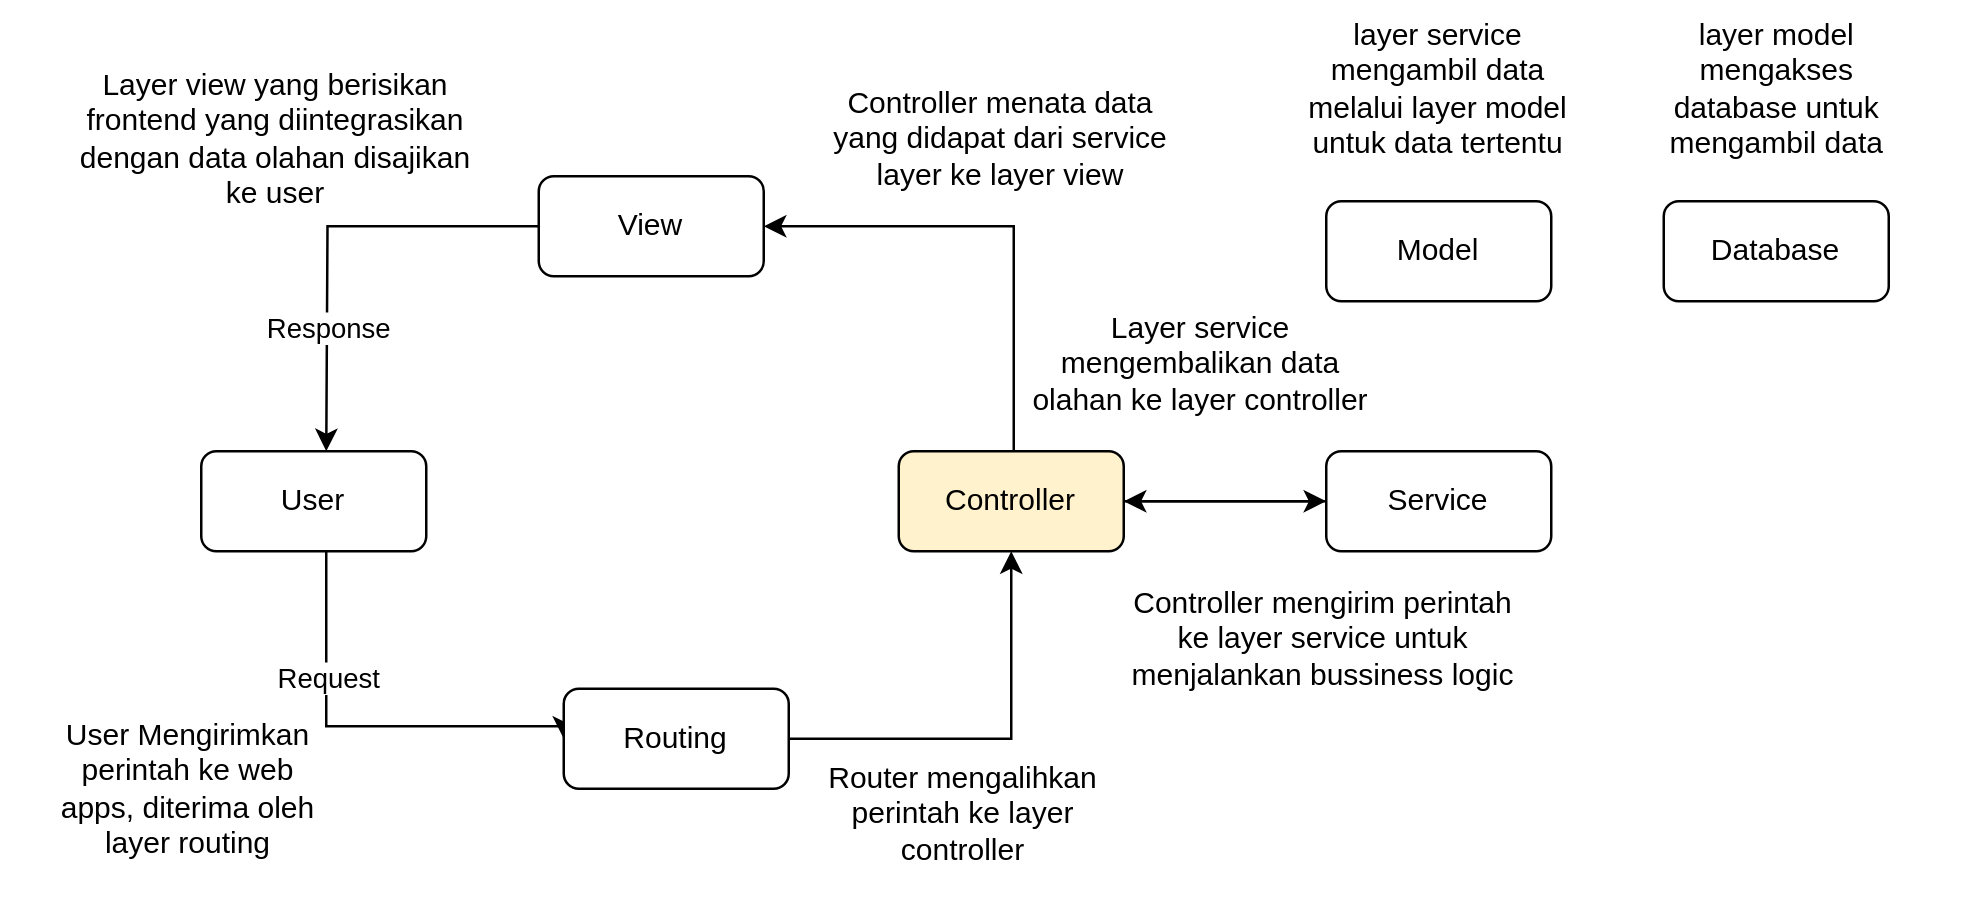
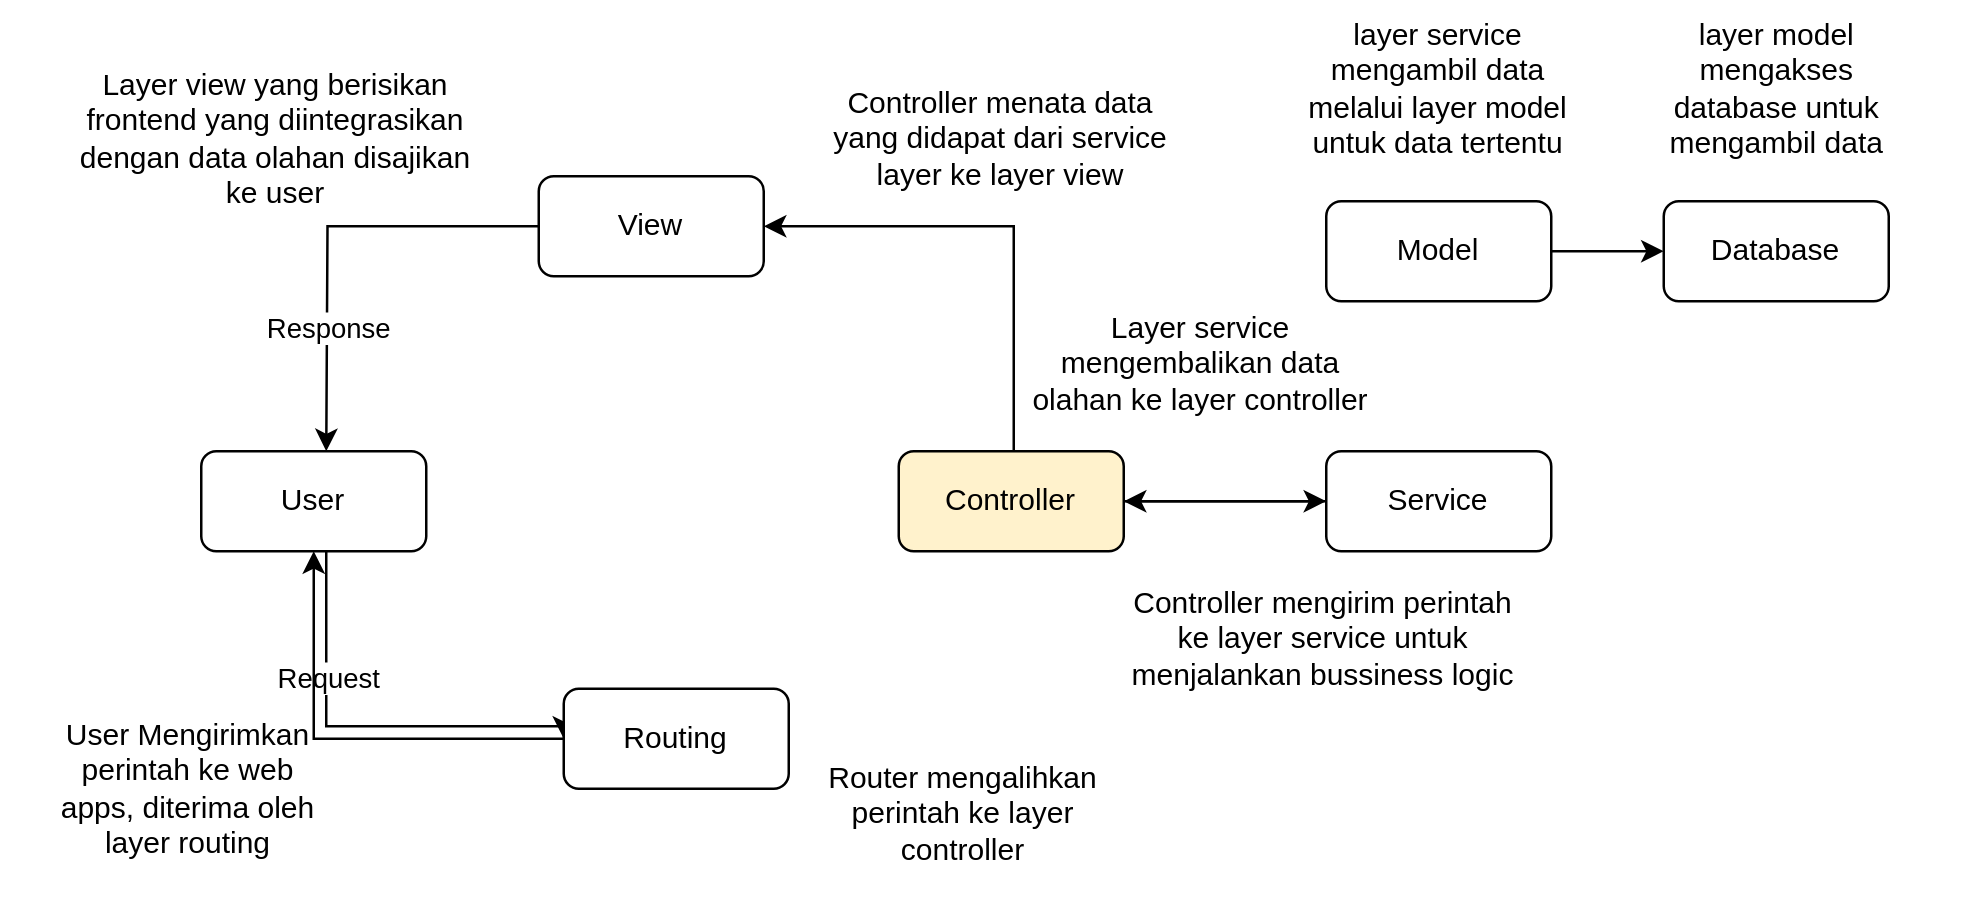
+ <mxCell id="10" value="" style="edgeStyle=orthogonalEdgeStyle;rounded=0;orthogonalLoop=1;jettySize=auto;html=1;" edge="1" parent="1" source="11" target="12"><mxGeometry relative="1" as="geometry" /></mxCell>
- <mxCell id="5" style="edgeStyle=orthogonalEdgeStyle;rounded=0;orthogonalLoop=1;jettySize=auto;html=1;" edge="1" parent="1" source="6" target="9"><mxGeometry relative="1" as="geometry" /></mxCell>
+ <mxCell id="5" style="edgeStyle=orthogonalEdgeStyle;rounded=0;orthogonalLoop=1;jettySize=auto;html=1;" edge="1" parent="1" source="6" target="4"><mxGeometry relative="1" as="geometry" /></mxCell>
